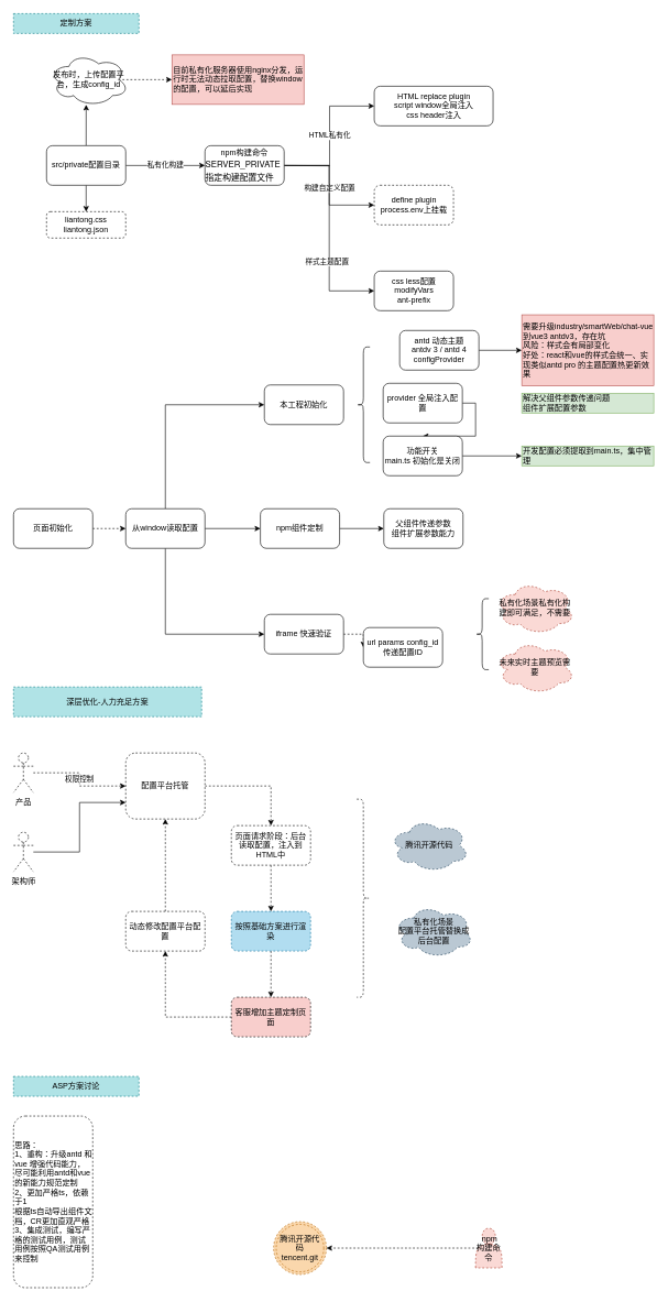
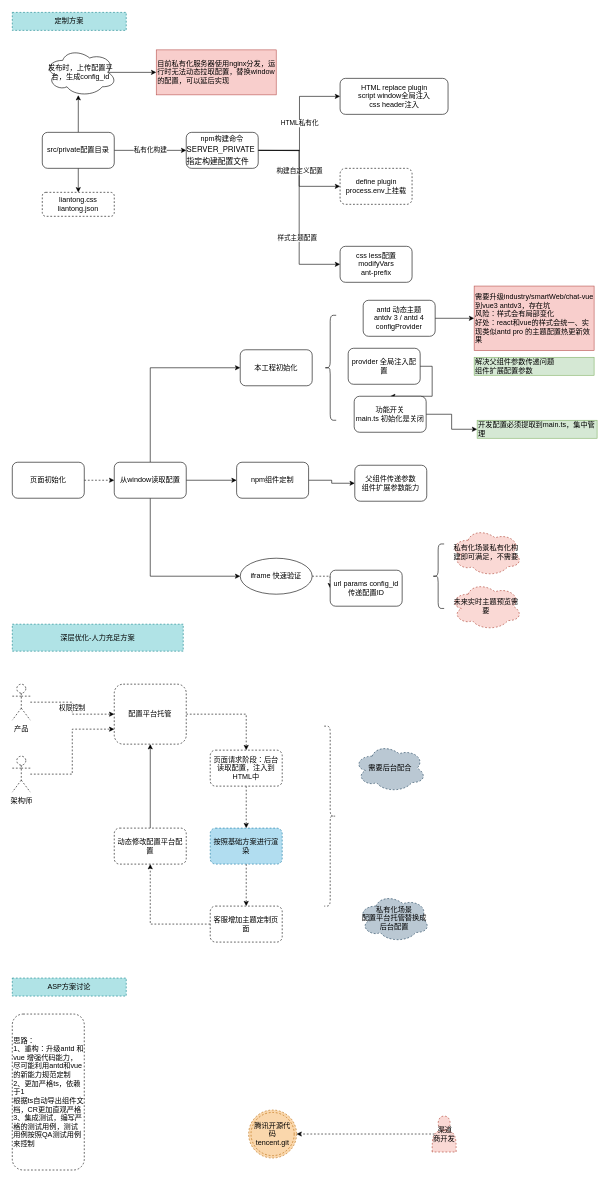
- <mxCell id="13" style="edgeStyle=orthogonalEdgeStyle;rounded=0;orthogonalLoop=1;jettySize=auto;html=1;exitX=0.875;exitY=0.5;exitDx=0;exitDy=0;exitPerimeter=0;entryX=0;entryY=0.5;entryDx=0;entryDy=0;dashed=1;" parent="1" source="14" target="35" edge="1"><mxGeometry relative="1" as="geometry" /></mxCell>
+ <mxCell id="13" style="edgeStyle=orthogonalEdgeStyle;rounded=0;orthogonalLoop=1;jettySize=auto;html=1;exitX=0.875;exitY=0.5;exitDx=0;exitDy=0;exitPerimeter=0;entryX=0;entryY=0.5;entryDx=0;entryDy=0;" parent="1" source="14" target="35" edge="1"><mxGeometry relative="1" as="geometry" /></mxCell>
- <mxCell id="32" value="功能开关&lt;br&gt;main.ts 初始化是关闭" style="rounded=1;whiteSpace=wrap;html=1;" parent="1" vertex="1"><mxGeometry x="580" y="660" width="120" height="60" as="geometry" /></mxCell>
+ <mxCell id="32" value="功能开关&lt;br&gt;main.ts 初始化是关闭" style="rounded=1;whiteSpace=wrap;html=1;" parent="1" vertex="1"><mxGeometry x="590" y="660" width="120" height="60" as="geometry" /></mxCell>
- <mxCell id="36" value="开发配置必须提取到main.ts，集中管理" style="text;html=1;strokeColor=#82b366;fillColor=#d5e8d4;align=left;verticalAlign=middle;whiteSpace=wrap;rounded=0;" parent="1" vertex="1"><mxGeometry x="790" y="675" width="200" height="30" as="geometry" /></mxCell>
+ <mxCell id="36" value="开发配置必须提取到main.ts，集中管理" style="text;html=1;strokeColor=#82b366;fillColor=#d5e8d4;align=left;verticalAlign=middle;whiteSpace=wrap;rounded=0;" parent="1" vertex="1"><mxGeometry x="795" y="700" width="200" height="30" as="geometry" /></mxCell>
- <mxCell id="37" value="父组件传递参数&lt;br&gt;组件扩展参数能力" style="rounded=1;whiteSpace=wrap;html=1;" parent="1" vertex="1"><mxGeometry x="581" y="770" width="120" height="60" as="geometry" /></mxCell>
+ <mxCell id="37" value="父组件传递参数&lt;br&gt;组件扩展参数能力" style="rounded=1;whiteSpace=wrap;html=1;" parent="1" vertex="1"><mxGeometry x="591" y="775" width="120" height="60" as="geometry" /></mxCell>
- <mxCell id="40" value="iframe 快速验证" style="rounded=1;whiteSpace=wrap;html=1;" parent="1" vertex="1"><mxGeometry x="400" y="930" width="120" height="60" as="geometry" /></mxCell>
+ <mxCell id="40" value="iframe 快速验证" style="ellipse;whiteSpace=wrap;html=1;" parent="1" vertex="1"><mxGeometry x="400" y="930" width="120" height="60" as="geometry" /></mxCell>
- <mxCell id="58" style="edgeStyle=orthogonalEdgeStyle;rounded=0;orthogonalLoop=1;jettySize=auto;html=1;entryX=0;entryY=0.75;entryDx=0;entryDy=0;dashed=0;" parent="1" source="59" target="47" edge="1"><mxGeometry relative="1" as="geometry" /></mxCell>
+ <mxCell id="58" style="edgeStyle=orthogonalEdgeStyle;rounded=0;orthogonalLoop=1;jettySize=auto;html=1;entryX=0;entryY=0.75;entryDx=0;entryDy=0;dashed=1;" parent="1" source="59" target="47" edge="1"><mxGeometry relative="1" as="geometry" /></mxCell>
- <mxCell id="56" value="腾讯开源代码" style="ellipse;shape=cloud;whiteSpace=wrap;html=1;dashed=1;fillColor=#bac8d3;strokeColor=#23445d;" parent="1" vertex="1"><mxGeometry x="590" y="1240" width="120" height="80" as="geometry" /></mxCell>
+ <mxCell id="56" value="需要后台配合" style="ellipse;shape=cloud;whiteSpace=wrap;html=1;dashed=1;fillColor=#bac8d3;strokeColor=#23445d;" parent="1" vertex="1"><mxGeometry x="590" y="1240" width="120" height="80" as="geometry" /></mxCell>
- <mxCell id="52" style="edgeStyle=orthogonalEdgeStyle;rounded=0;orthogonalLoop=1;jettySize=auto;html=1;exitX=0.5;exitY=0;exitDx=0;exitDy=0;dashed=1;" parent="1" source="53" target="47" edge="1"><mxGeometry relative="1" as="geometry" /></mxCell>
+ <mxCell id="52" style="edgeStyle=orthogonalEdgeStyle;rounded=0;orthogonalLoop=1;jettySize=auto;html=1;exitX=0.5;exitY=0;exitDx=0;exitDy=0;dashed=0;" parent="1" source="53" target="47" edge="1"><mxGeometry relative="1" as="geometry" /></mxCell>
- <mxCell id="57" value="私有化场景&lt;br&gt;配置平台托管替换成后台配置" style="ellipse;shape=cloud;whiteSpace=wrap;html=1;dashed=1;fillColor=#bac8d3;strokeColor=#23445d;" parent="1" vertex="1"><mxGeometry x="596.5" y="1370" width="120" height="80" as="geometry" /></mxCell>
+ <mxCell id="57" value="私有化场景&lt;br&gt;配置平台托管替换成后台配置" style="ellipse;shape=cloud;whiteSpace=wrap;html=1;dashed=1;fillColor=#bac8d3;strokeColor=#23445d;" parent="1" vertex="1"><mxGeometry x="596.5" y="1490" width="120" height="80" as="geometry" /></mxCell>
- <mxCell id="55" value="客服增加主题定制页面" style="rounded=1;whiteSpace=wrap;html=1;dashed=1;fillColor=#f8cecc;" parent="1" vertex="1"><mxGeometry x="350" y="1510" width="120" height="60" as="geometry" /></mxCell>
+ <mxCell id="55" value="客服增加主题定制页面" style="rounded=1;whiteSpace=wrap;html=1;dashed=1;" parent="1" vertex="1"><mxGeometry x="350" y="1510" width="120" height="60" as="geometry" /></mxCell>
- <mxCell id="68" value="&amp;nbsp;npm构建命令" style="shape=actor;whiteSpace=wrap;html=1;dashed=1;fillColor=#fad9d5;strokeColor=#ae4132;" parent="1" vertex="1"><mxGeometry x="720" y="1860" width="40" height="60" as="geometry" /></mxCell>
+ <mxCell id="68" value="&amp;nbsp;渠道商开发" style="shape=actor;whiteSpace=wrap;html=1;dashed=1;fillColor=#fad9d5;strokeColor=#ae4132;" parent="1" vertex="1"><mxGeometry x="720" y="1860" width="40" height="60" as="geometry" /></mxCell>
